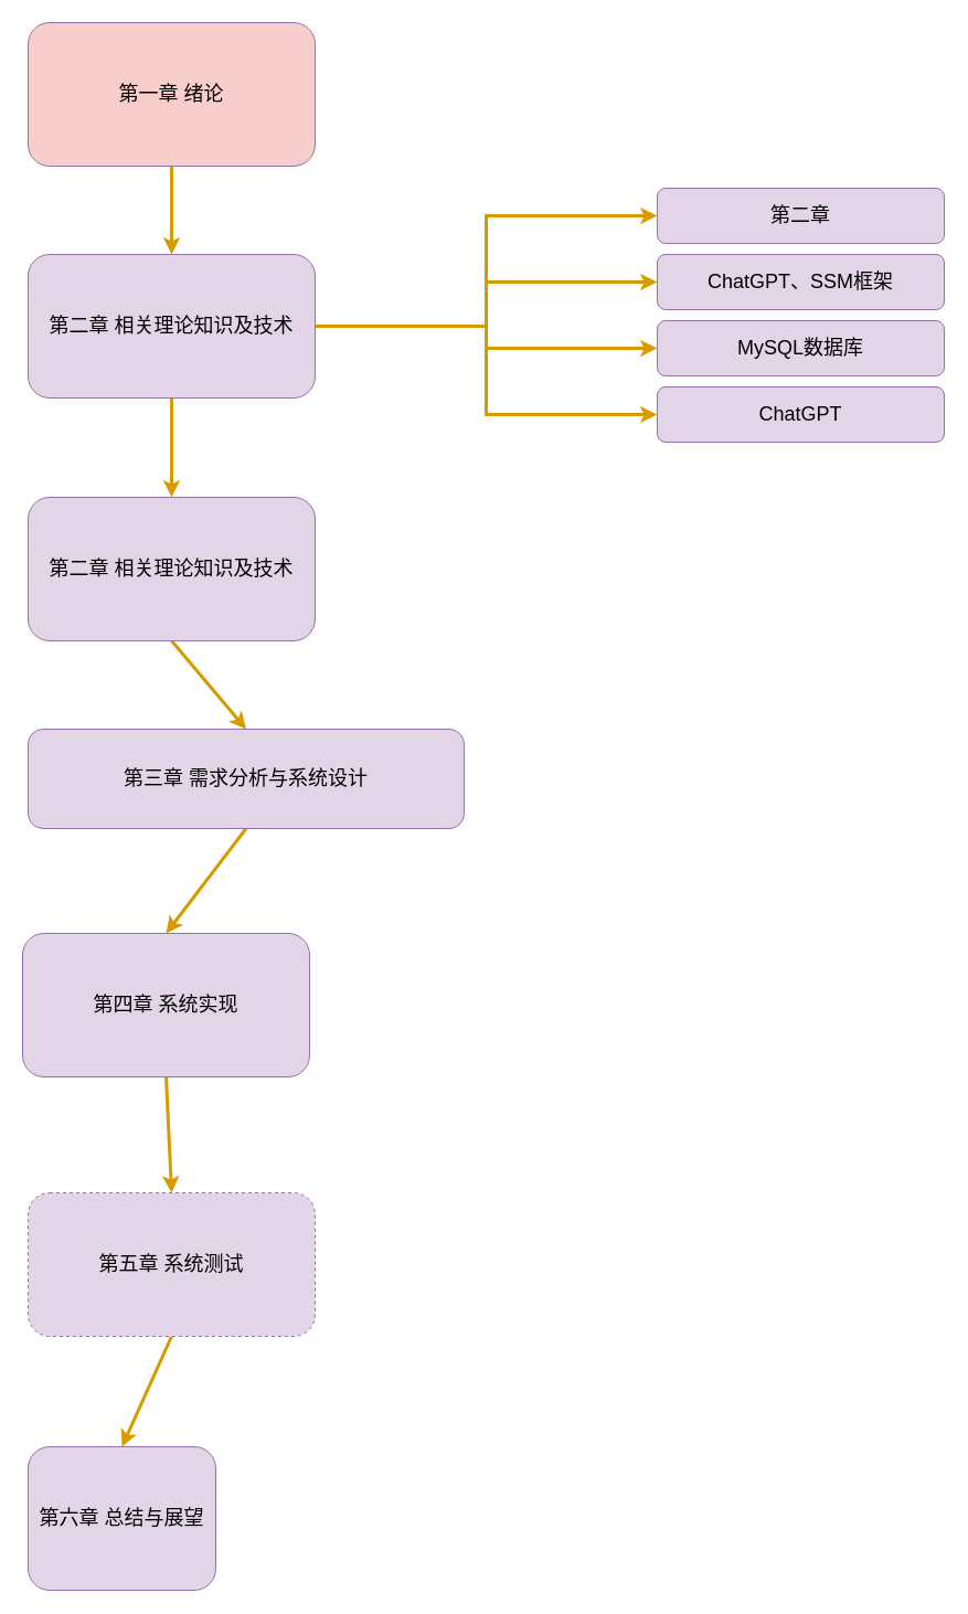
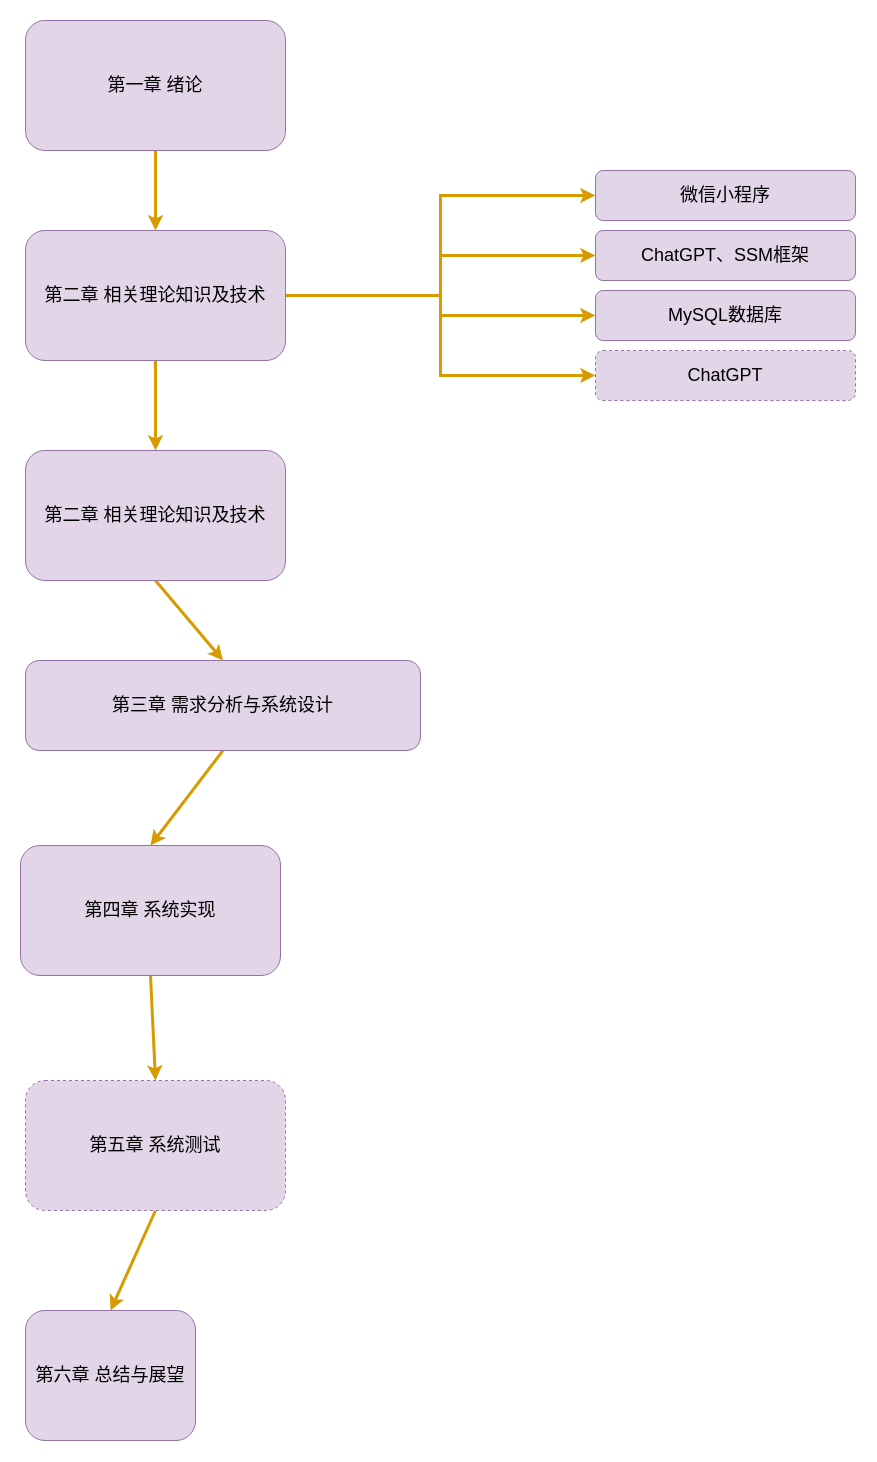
- <mxCell id="3" value="第一章 绪论" style="rounded=1;whiteSpace=wrap;html=1;fillColor=#f8cecc;strokeColor=#9673a6;fontSize=18;" vertex="1" parent="1"><mxGeometry x="25" y="20" width="260" height="130" as="geometry" /></mxCell>
+ <mxCell id="3" value="第一章 绪论" style="rounded=1;whiteSpace=wrap;html=1;fillColor=#e1d5e7;strokeColor=#9673a6;fontSize=18;" vertex="1" parent="1"><mxGeometry x="25" y="20" width="260" height="130" as="geometry" /></mxCell>
- <mxCell id="19" value="第二章" style="rounded=1;whiteSpace=wrap;html=1;strokeColor=#9673a6;fontFamily=Helvetica;fontSize=18;fontColor=default;fillColor=#e1d5e7;" vertex="1" parent="1"><mxGeometry x="595" y="170" width="260" height="50" as="geometry" /></mxCell>
+ <mxCell id="19" value="微信小程序" style="rounded=1;whiteSpace=wrap;html=1;strokeColor=#9673a6;fontFamily=Helvetica;fontSize=18;fontColor=default;fillColor=#e1d5e7;" vertex="1" parent="1"><mxGeometry x="595" y="170" width="260" height="50" as="geometry" /></mxCell>
- <mxCell id="22" value="ChatGPT" style="rounded=1;whiteSpace=wrap;html=1;strokeColor=#9673a6;fontFamily=Helvetica;fontSize=18;fontColor=default;fillColor=#e1d5e7;" vertex="1" parent="1"><mxGeometry x="595" y="350" width="260" height="50" as="geometry" /></mxCell>
+ <mxCell id="22" value="ChatGPT" style="rounded=1;whiteSpace=wrap;html=1;strokeColor=#9673a6;fontFamily=Helvetica;fontSize=18;fontColor=default;fillColor=#e1d5e7;dashed=1;" vertex="1" parent="1"><mxGeometry x="595" y="350" width="260" height="50" as="geometry" /></mxCell>
